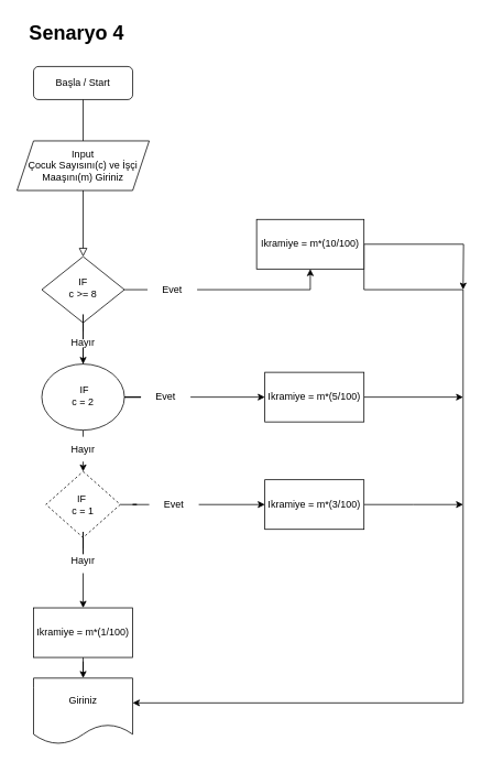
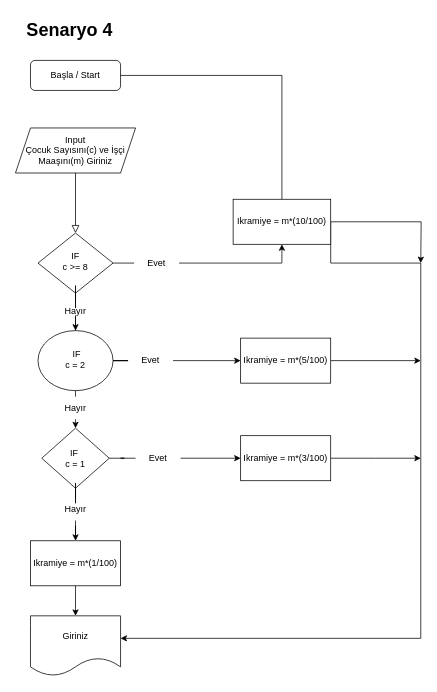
- <mxCell id="11" value="" style="rounded=0;html=1;jettySize=auto;orthogonalLoop=1;fontSize=11;endArrow=none;endFill=0;endSize=8;strokeWidth=1;shadow=0;labelBackgroundColor=none;edgeStyle=orthogonalEdgeStyle;" edge="1" parent="1" source="3" target="10"><mxGeometry relative="1" as="geometry"><mxPoint x="100" y="120" as="sourcePoint" /><mxPoint x="100" y="310" as="targetPoint" /></mxGeometry></mxCell>
+ <mxCell id="11" value="" style="rounded=0;html=1;jettySize=auto;orthogonalLoop=1;fontSize=11;endArrow=none;endFill=0;endSize=8;strokeWidth=1;shadow=0;labelBackgroundColor=none;edgeStyle=orthogonalEdgeStyle;" edge="1" parent="1" source="3" target="23"><mxGeometry relative="1" as="geometry"><mxPoint x="100" y="120" as="sourcePoint" /><mxPoint x="100" y="310" as="targetPoint" /></mxGeometry></mxCell>
- <mxCell id="14" value="IF&amp;nbsp;&lt;br&gt;c = 1" style="rhombus;whiteSpace=wrap;html=1;dashed=1;" vertex="1" parent="1"><mxGeometry x="55" y="570" width="90" height="80" as="geometry" /></mxCell>
+ <mxCell id="14" value="IF&amp;nbsp;&lt;br&gt;c = 1" style="rhombus;whiteSpace=wrap;html=1;" vertex="1" parent="1"><mxGeometry x="55" y="570" width="90" height="80" as="geometry" /></mxCell>
- <mxCell id="29" value="Ikramiye = m*(1/100)" style="rounded=0;whiteSpace=wrap;html=1;" vertex="1" parent="1"><mxGeometry x="40" y="735" width="120" height="60" as="geometry" /></mxCell>
+ <mxCell id="29" value="Ikramiye = m*(1/100)" style="rounded=0;whiteSpace=wrap;html=1;" vertex="1" parent="1"><mxGeometry x="40" y="720" width="120" height="60" as="geometry" /></mxCell>
